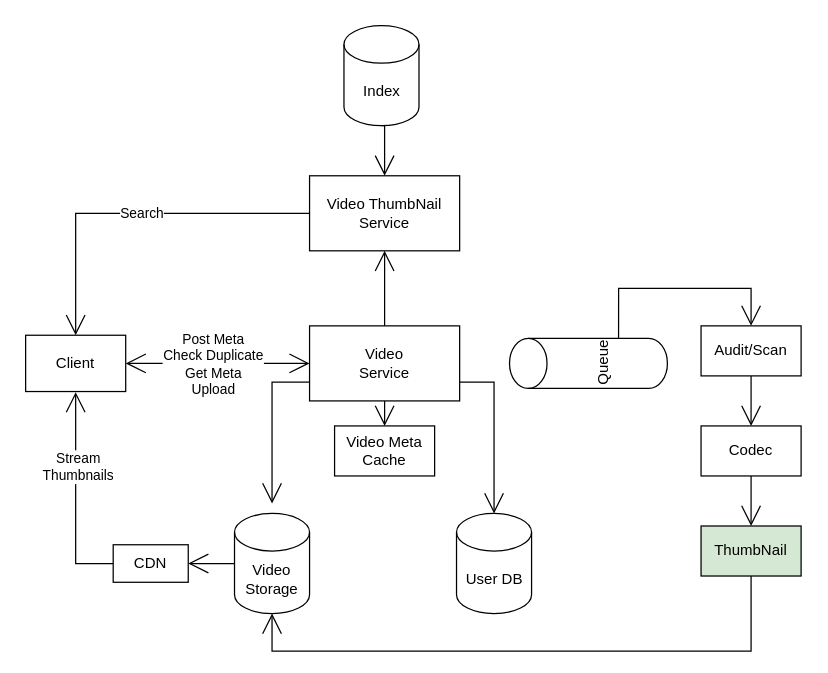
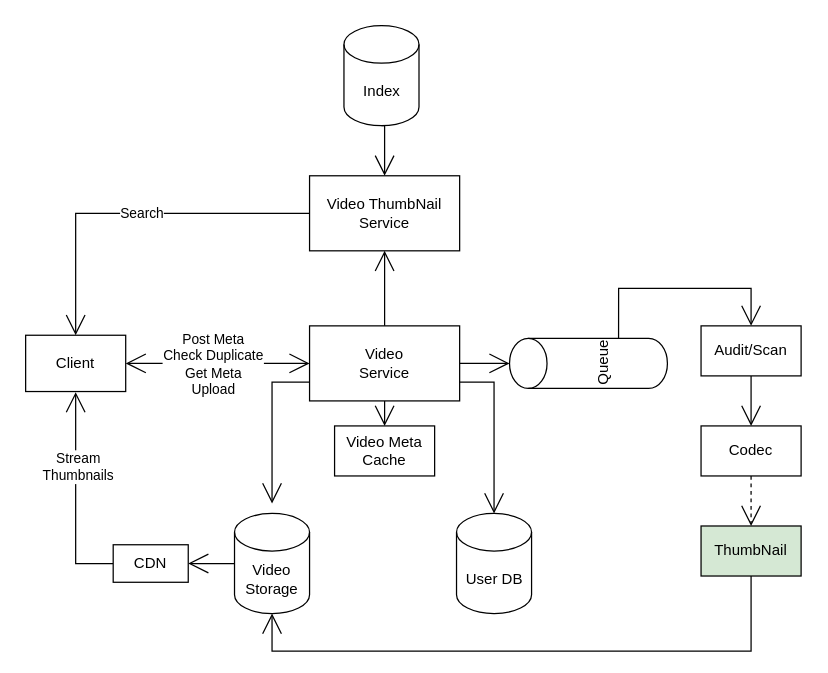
+ <mxCell id="4" style="edgeStyle=orthogonalEdgeStyle;rounded=0;orthogonalLoop=1;jettySize=auto;html=1;exitX=1;exitY=0.5;exitDx=0;exitDy=0;entryX=0.5;entryY=0;entryDx=0;entryDy=0;entryPerimeter=0;startArrow=none;startFill=0;endArrow=open;startSize=14;endSize=14;sourcePerimeterSpacing=8;targetPerimeterSpacing=8;" edge="1" parent="1" source="5" target="16"><mxGeometry relative="1" as="geometry" /></mxCell>
- <mxCell id="19" style="edgeStyle=orthogonalEdgeStyle;rounded=0;orthogonalLoop=1;jettySize=auto;html=1;exitX=0.5;exitY=1;exitDx=0;exitDy=0;entryX=0.5;entryY=0;entryDx=0;entryDy=0;startArrow=none;startFill=0;endArrow=open;startSize=14;endSize=14;sourcePerimeterSpacing=8;targetPerimeterSpacing=8;" edge="1" parent="1" source="20" target="22"><mxGeometry relative="1" as="geometry" /></mxCell>
+ <mxCell id="19" style="edgeStyle=orthogonalEdgeStyle;rounded=0;orthogonalLoop=1;jettySize=auto;html=1;exitX=0.5;exitY=1;exitDx=0;exitDy=0;entryX=0.5;entryY=0;entryDx=0;entryDy=0;startArrow=none;startFill=0;endArrow=open;startSize=14;endSize=14;sourcePerimeterSpacing=8;targetPerimeterSpacing=8;dashed=1;" edge="1" parent="1" source="20" target="22"><mxGeometry relative="1" as="geometry" /></mxCell>
